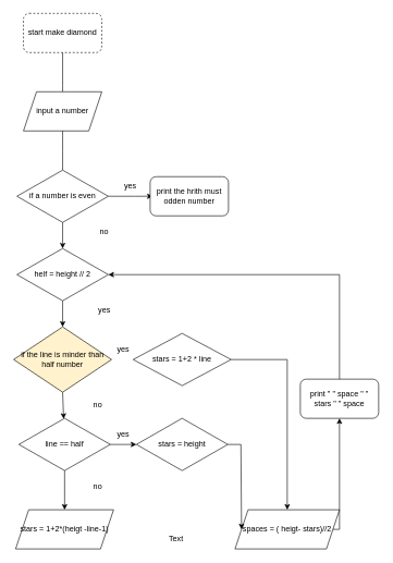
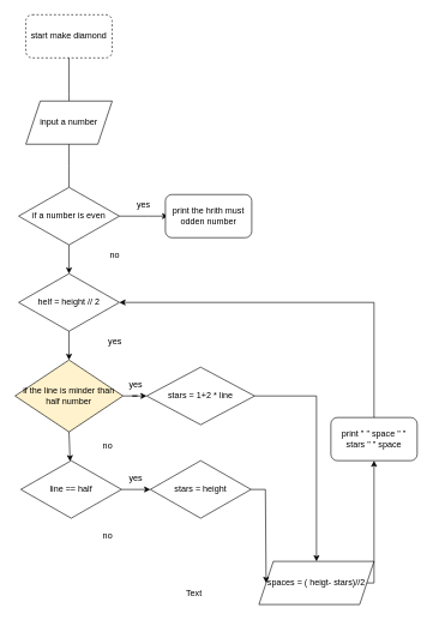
+ <mxCell id="10" value="" style="edgeStyle=orthogonalEdgeStyle;rounded=0;orthogonalLoop=1;jettySize=auto;html=1;" parent="1" source="11" target="15" edge="1"><mxGeometry relative="1" as="geometry" /></mxCell>
- <mxCell id="18" value="" style="endArrow=classic;html=1;rounded=0;exitX=0.5;exitY=1;exitDx=0;exitDy=0;entryX=0.5;entryY=0;entryDx=0;entryDy=0;" parent="1" source="12" target="28" edge="1"><mxGeometry width="50" height="50" relative="1" as="geometry"><mxPoint x="389" y="590" as="sourcePoint" /><mxPoint x="139" y="760" as="targetPoint" /></mxGeometry></mxCell>
- <mxCell id="28" value="stars = 1+2*(heigt -line-1)" style="shape=parallelogram;perimeter=parallelogramPerimeter;whiteSpace=wrap;html=1;fixedSize=1;" parent="1" vertex="1"><mxGeometry x="23" y="780" width="150" height="60" as="geometry" /></mxCell>
